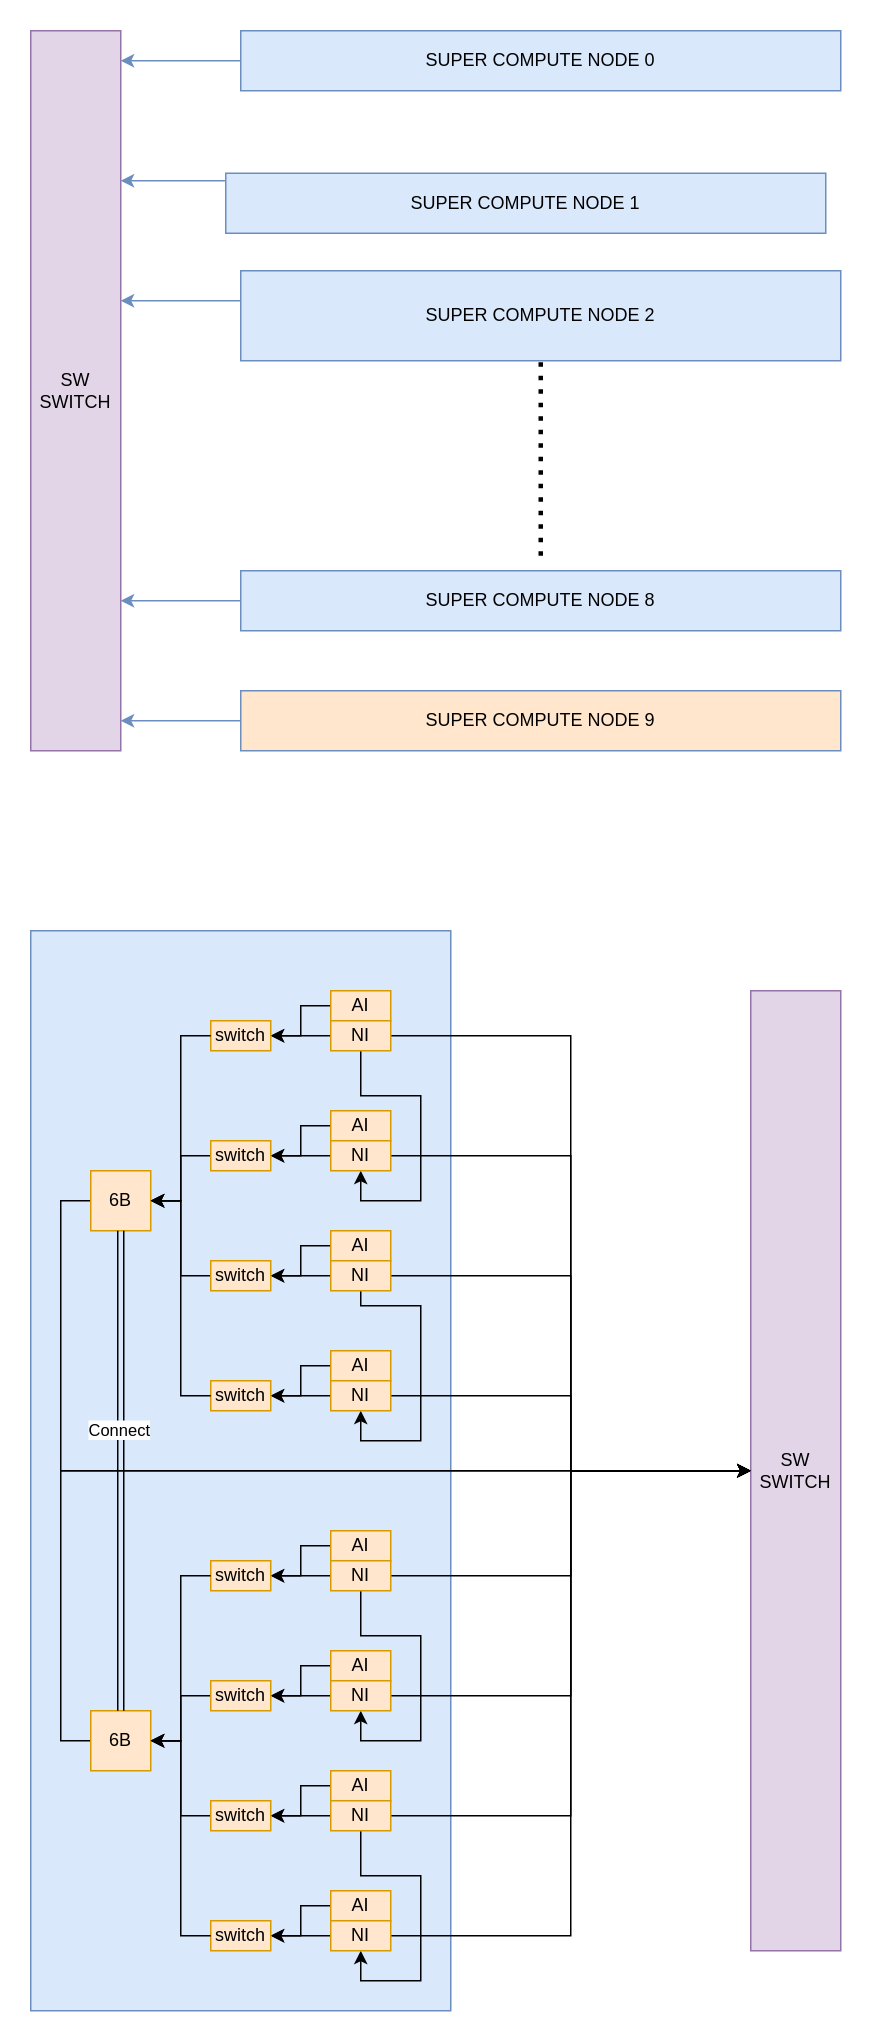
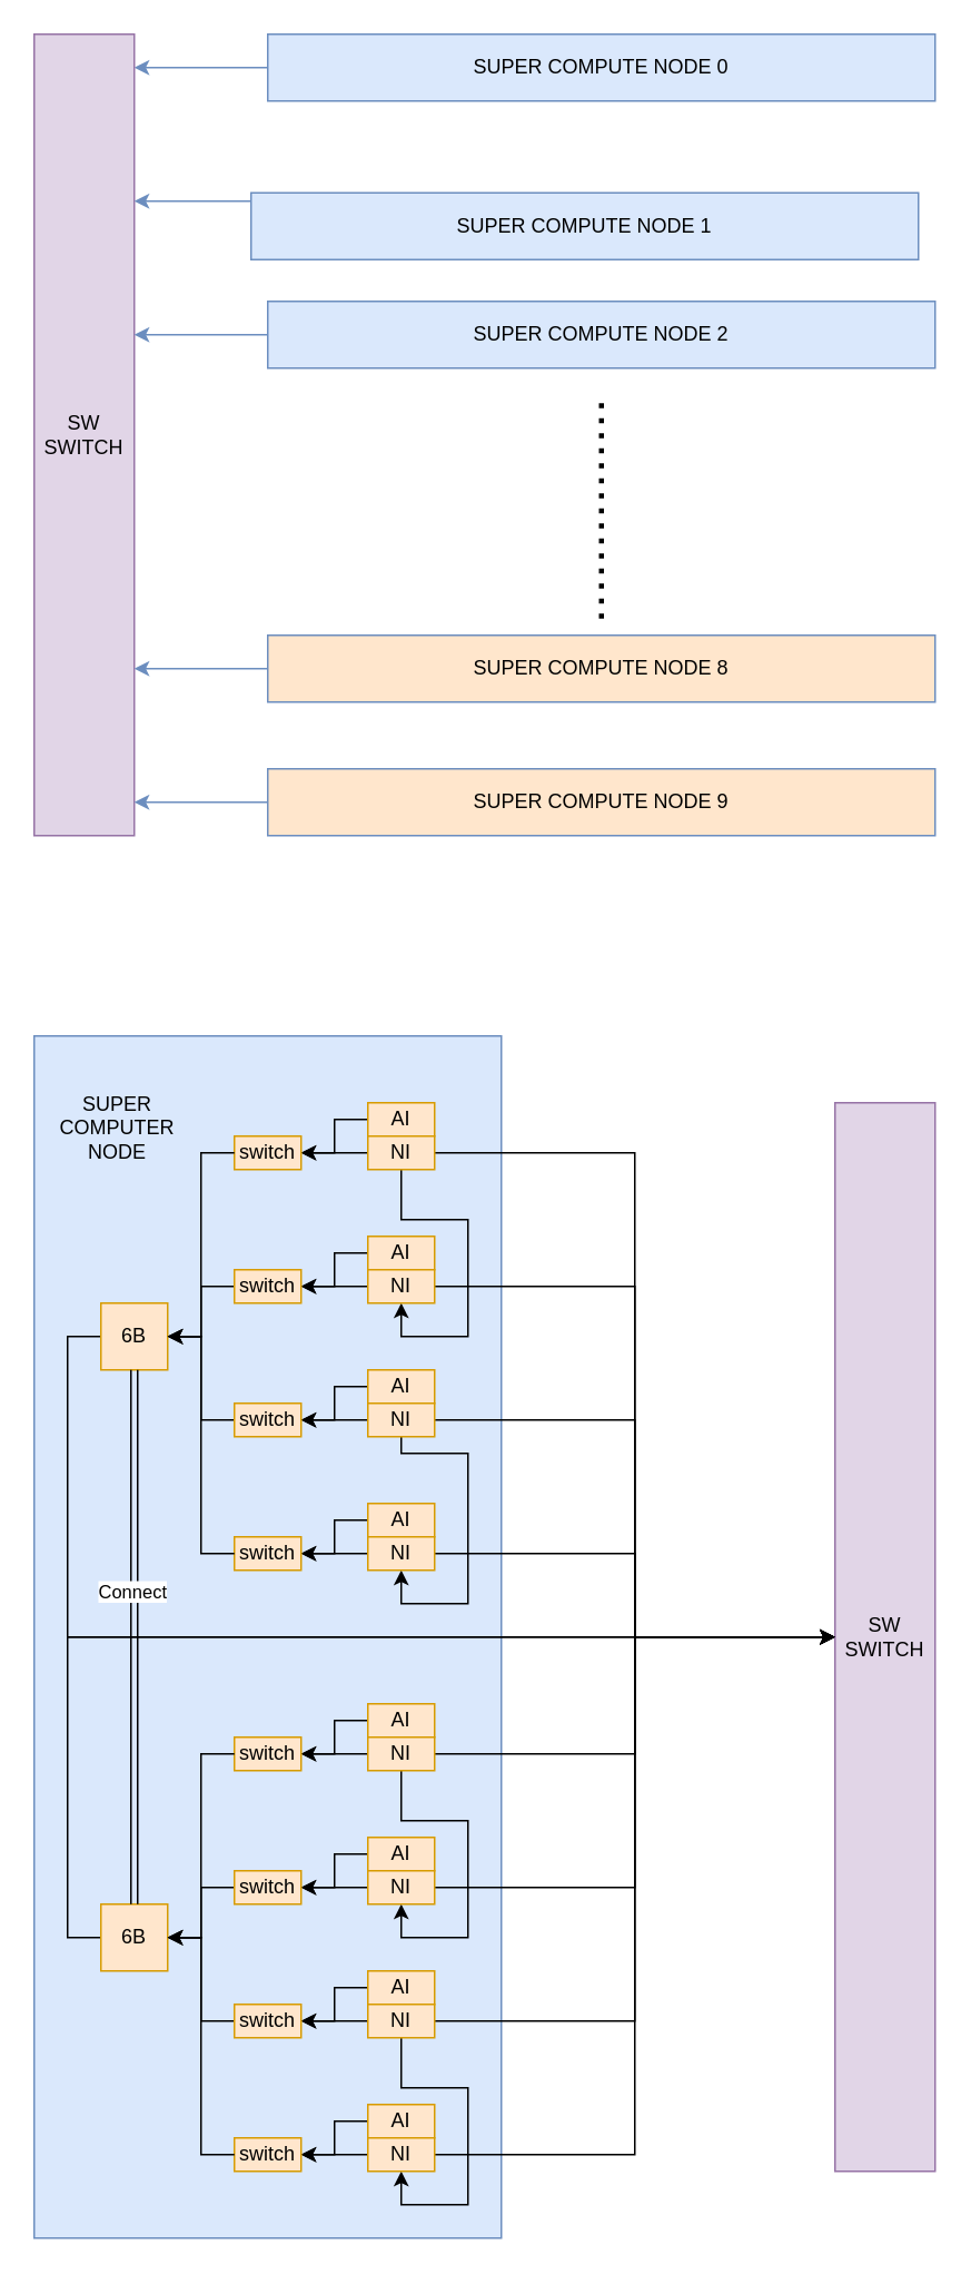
- <mxCell id="9" value="SUPER COMPUTE NODE 2" style="rounded=0;whiteSpace=wrap;html=1;fillColor=#dae8fc;strokeColor=#6c8ebf;" parent="1" vertex="1"><mxGeometry x="160" y="180" width="400" height="60" as="geometry" /></mxCell>
+ <mxCell id="9" value="SUPER COMPUTE NODE 2" style="rounded=0;whiteSpace=wrap;html=1;fillColor=#dae8fc;strokeColor=#6c8ebf;" parent="1" vertex="1"><mxGeometry x="160" y="180" width="400" height="40" as="geometry" /></mxCell>
- <mxCell id="13" value="SUPER COMPUTE NODE 8" style="rounded=0;whiteSpace=wrap;html=1;fillColor=#dae8fc;strokeColor=#6c8ebf;" parent="1" vertex="1"><mxGeometry x="160" y="380" width="400" height="40" as="geometry" /></mxCell>
+ <mxCell id="13" value="SUPER COMPUTE NODE 8" style="rounded=0;whiteSpace=wrap;html=1;fillColor=#ffe6cc;strokeColor=#6c8ebf;" parent="1" vertex="1"><mxGeometry x="160" y="380" width="400" height="40" as="geometry" /></mxCell>
+ <mxCell id="82" value="SUPER&lt;br&gt;COMPUTER&lt;br&gt;NODE" style="text;html=1;strokeColor=none;fillColor=none;align=center;verticalAlign=middle;whiteSpace=wrap;rounded=0;" parent="1" vertex="1"><mxGeometry x="40" y="660" width="60" height="30" as="geometry" /></mxCell>
